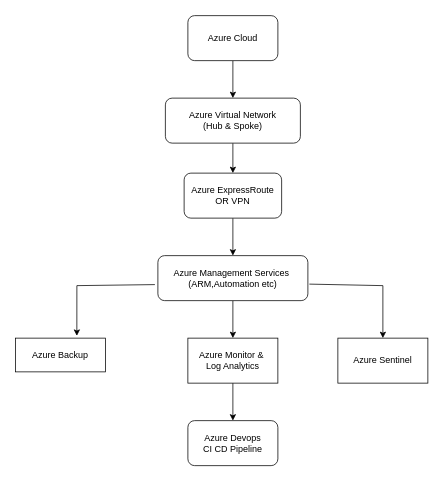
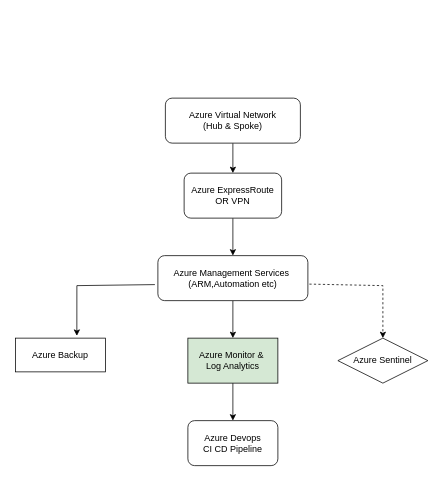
- <mxCell id="3" value="Azure Cloud" style="rounded=1;whiteSpace=wrap;html=1;" vertex="1" parent="1"><mxGeometry x="250" y="20" width="120" height="60" as="geometry" /></mxCell>
- <mxCell id="2" value="" style="edgeStyle=orthogonalEdgeStyle;rounded=0;orthogonalLoop=1;jettySize=auto;html=1;" edge="1" parent="1" source="3" target="5"><mxGeometry relative="1" as="geometry" /></mxCell>
- <mxCell id="16" value="" style="endArrow=classic;html=1;rounded=0;entryX=0.5;entryY=0;entryDx=0;entryDy=0;exitX=1.01;exitY=0.633;exitDx=0;exitDy=0;exitPerimeter=0;" edge="1" parent="1" source="9" target="13"><mxGeometry width="50" height="50" relative="1" as="geometry"><mxPoint x="510" y="380" as="sourcePoint" /><mxPoint x="300" y="440" as="targetPoint" /><Array as="points"><mxPoint x="510" y="380" /></Array></mxGeometry></mxCell>
+ <mxCell id="16" value="" style="endArrow=classic;html=1;rounded=0;entryX=0.5;entryY=0;entryDx=0;entryDy=0;exitX=1.01;exitY=0.633;exitDx=0;exitDy=0;exitPerimeter=0;dashed=1;" edge="1" parent="1" source="9" target="13"><mxGeometry width="50" height="50" relative="1" as="geometry"><mxPoint x="510" y="380" as="sourcePoint" /><mxPoint x="300" y="440" as="targetPoint" /><Array as="points"><mxPoint x="510" y="380" /></Array></mxGeometry></mxCell>
- <mxCell id="12" value="Azure Monitor &amp;amp;&amp;nbsp;&lt;div&gt;Log Analytics&lt;/div&gt;" style="rounded=0;whiteSpace=wrap;html=1;" vertex="1" parent="1"><mxGeometry x="250" y="450" width="120" height="60" as="geometry" /></mxCell>
+ <mxCell id="12" value="Azure Monitor &amp;amp;&amp;nbsp;&lt;div&gt;Log Analytics&lt;/div&gt;" style="rounded=0;whiteSpace=wrap;html=1;fillColor=#d5e8d4;" vertex="1" parent="1"><mxGeometry x="250" y="450" width="120" height="60" as="geometry" /></mxCell>
- <mxCell id="13" value="Azure Sentinel" style="rounded=0;whiteSpace=wrap;html=1;" vertex="1" parent="1"><mxGeometry x="450" y="450" width="120" height="60" as="geometry" /></mxCell>
+ <mxCell id="13" value="Azure Sentinel" style="rhombus;whiteSpace=wrap;html=1;" vertex="1" parent="1"><mxGeometry x="450" y="450" width="120" height="60" as="geometry" /></mxCell>
